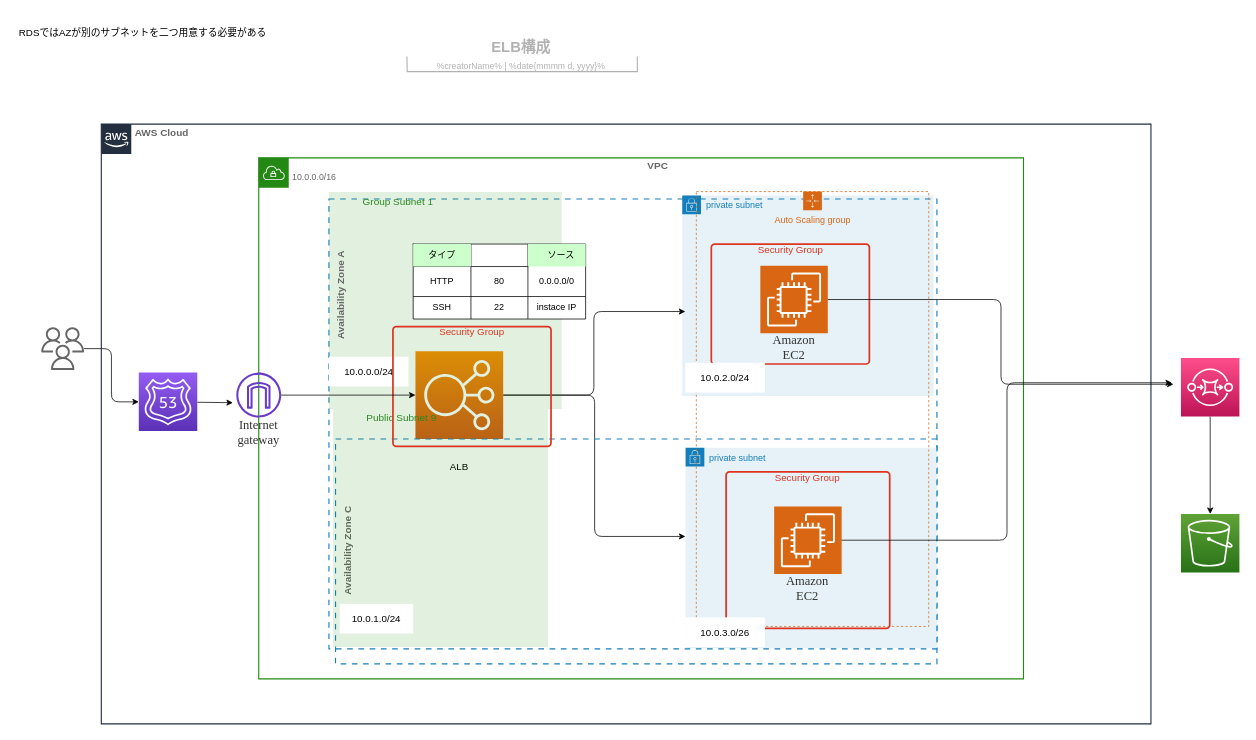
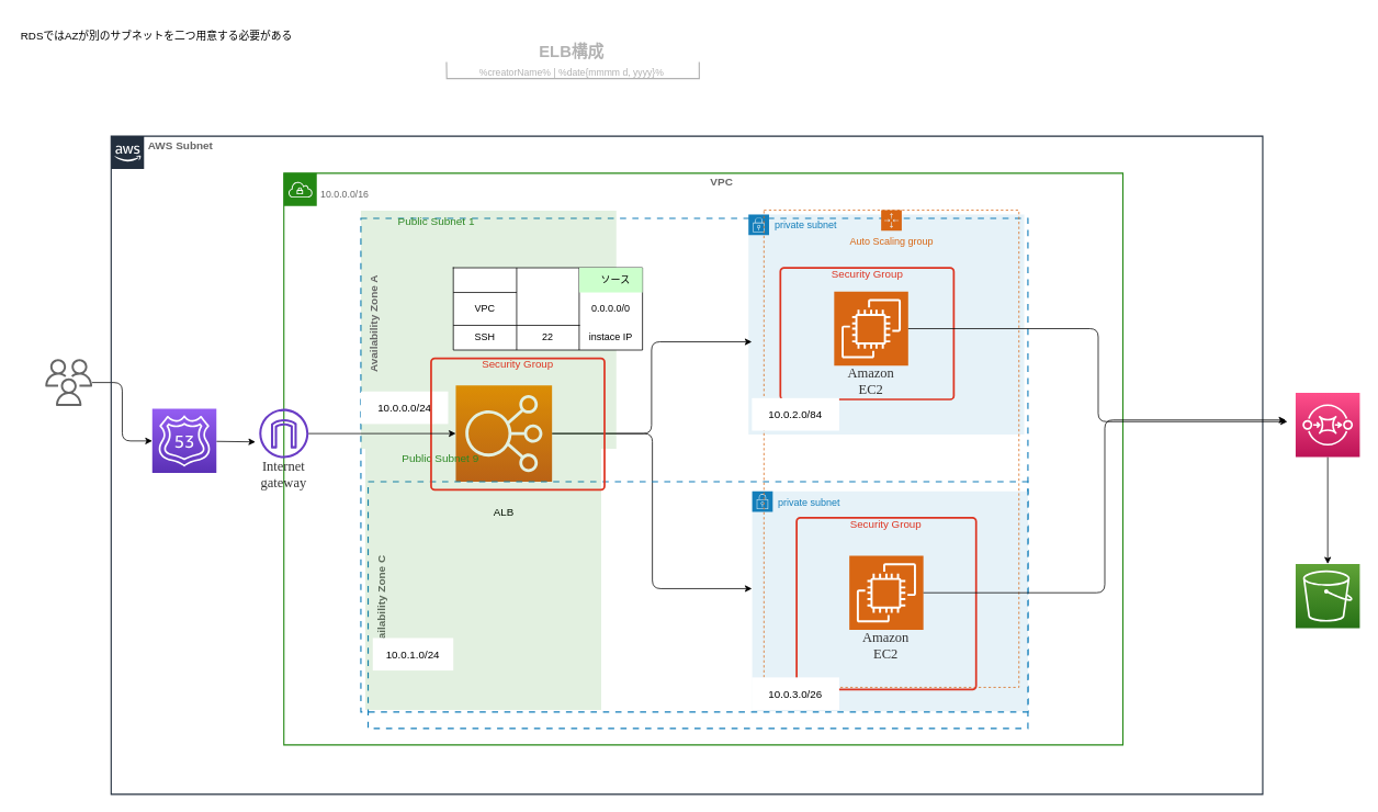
- <mxCell id="5" value="AWS Cloud" style="html=1;overflow=block;blockSpacing=1;whiteSpace=wrap;shape=mxgraph.aws4.group;grIcon=mxgraph.aws4.group_aws_cloud_alt;verticalAlign=top;align=left;grIconSize=40;spacingLeft=45;spacingTop=5;container=1;pointerEvents=0;collapsible=0;recursiveResize=0;fontSize=13.3;fontColor=#666666;fontStyle=1;spacing=0;strokeColor=#232f3e;strokeOpacity=100;fillOpacity=0;fillColor=#000000;strokeWidth=1.5;" parent="1" vertex="1"><mxGeometry x="134" y="165" width="1400" height="800" as="geometry" /></mxCell>
+ <mxCell id="5" value="AWS Subnet" style="html=1;overflow=block;blockSpacing=1;whiteSpace=wrap;shape=mxgraph.aws4.group;grIcon=mxgraph.aws4.group_aws_cloud_alt;verticalAlign=top;align=left;grIconSize=40;spacingLeft=45;spacingTop=5;container=1;pointerEvents=0;collapsible=0;recursiveResize=0;fontSize=13.3;fontColor=#666666;fontStyle=1;spacing=0;strokeColor=#232f3e;strokeOpacity=100;fillOpacity=0;fillColor=#000000;strokeWidth=1.5;" parent="1" vertex="1"><mxGeometry x="134" y="165" width="1400" height="800" as="geometry" /></mxCell>
- <mxCell id="18" value="Group Subnet 1" style="html=1;overflow=block;blockSpacing=1;whiteSpace=wrap;shape=mxgraph.aws4.group;grIcon=mxgraph.aws4.group_security_group;grStroke=0;verticalAlign=top;align=left;grIconSize=40;spacingLeft=45;spacingTop=5;strokeColor=#2C8723;fontColor=#2C8723;fillOpacity=13;fillColor=#248814;container=1;pointerEvents=0;collapsible=0;recursiveResize=0;fontSize=13.3;spacing=0;strokeOpacity=0;strokeWidth=1.5;" parent="16" vertex="1"><mxGeometry y="-9.44" width="310.54" height="289.44" as="geometry" /></mxCell>
+ <mxCell id="18" value="Public Subnet 1" style="html=1;overflow=block;blockSpacing=1;whiteSpace=wrap;shape=mxgraph.aws4.group;grIcon=mxgraph.aws4.group_security_group;grStroke=0;verticalAlign=top;align=left;grIconSize=40;spacingLeft=45;spacingTop=5;strokeColor=#2C8723;fontColor=#2C8723;fillOpacity=13;fillColor=#248814;container=1;pointerEvents=0;collapsible=0;recursiveResize=0;fontSize=13.3;spacing=0;strokeOpacity=0;strokeWidth=1.5;" parent="16" vertex="1"><mxGeometry y="-9.44" width="310.54" height="289.44" as="geometry" /></mxCell>
- <mxCell id="31" value="タイプ" style="shape=partialRectangle;html=1;whiteSpace=wrap;connectable=0;fillColor=#CCFFCC;top=0;left=0;bottom=0;right=0;overflow=hidden;pointerEvents=1;" vertex="1" parent="30"><mxGeometry width="77" height="30" as="geometry"><mxRectangle width="77" height="30" as="alternateBounds" /></mxGeometry></mxCell>
- <mxCell id="34" value="HTTP" style="shape=partialRectangle;html=1;whiteSpace=wrap;connectable=0;fillColor=none;top=0;left=0;bottom=0;right=0;overflow=hidden;pointerEvents=1;" vertex="1" parent="33"><mxGeometry width="77" height="40" as="geometry"><mxRectangle width="77" height="40" as="alternateBounds" /></mxGeometry></mxCell>
+ <mxCell id="34" value="VPC" style="shape=partialRectangle;html=1;whiteSpace=wrap;connectable=0;fillColor=none;top=0;left=0;bottom=0;right=0;overflow=hidden;pointerEvents=1;" vertex="1" parent="33"><mxGeometry width="77" height="40" as="geometry"><mxRectangle width="77" height="40" as="alternateBounds" /></mxGeometry></mxCell>
- <mxCell id="35" value="80" style="shape=partialRectangle;html=1;whiteSpace=wrap;connectable=0;fillColor=none;top=0;left=0;bottom=0;right=0;overflow=hidden;pointerEvents=1;" vertex="1" parent="33"><mxGeometry x="77" width="76" height="40" as="geometry"><mxRectangle width="76" height="40" as="alternateBounds" /></mxGeometry></mxCell>
- <mxCell id="24" value="10.0.2.0/24" style="html=1;overflow=block;blockSpacing=1;whiteSpace=wrap;fontSize=13;spacing=3.8;strokeOpacity=100;fillOpacity=100;fillColor=#ffffff;strokeWidth=0.8;strokeColor=none;" parent="5" vertex="1"><mxGeometry x="778.999" y="318.467" width="106.078" height="39.535" as="geometry" /></mxCell>
+ <mxCell id="24" value="10.0.2.0/84" style="html=1;overflow=block;blockSpacing=1;whiteSpace=wrap;fontSize=13;spacing=3.8;strokeOpacity=100;fillOpacity=100;fillColor=#ffffff;strokeWidth=0.8;strokeColor=none;" parent="5" vertex="1"><mxGeometry x="778.999" y="318.467" width="106.078" height="39.535" as="geometry" /></mxCell>
- <mxCell id="45" value="10.0.1.0/24" style="html=1;overflow=block;blockSpacing=1;whiteSpace=wrap;fontSize=13;spacing=3.8;strokeOpacity=100;fillOpacity=100;fillColor=#ffffff;strokeWidth=0.8;strokeColor=none;" parent="5" vertex="1"><mxGeometry x="318.046" y="639.997" width="97.959" height="39.535" as="geometry" /></mxCell>
+ <mxCell id="45" value="10.0.1.0/24" style="html=1;overflow=block;blockSpacing=1;whiteSpace=wrap;fontSize=13;spacing=3.8;strokeOpacity=100;fillOpacity=100;fillColor=#ffffff;strokeWidth=0.8;strokeColor=none;" parent="5" vertex="1"><mxGeometry x="318.046" y="609.997" width="97.959" height="39.535" as="geometry" /></mxCell>
